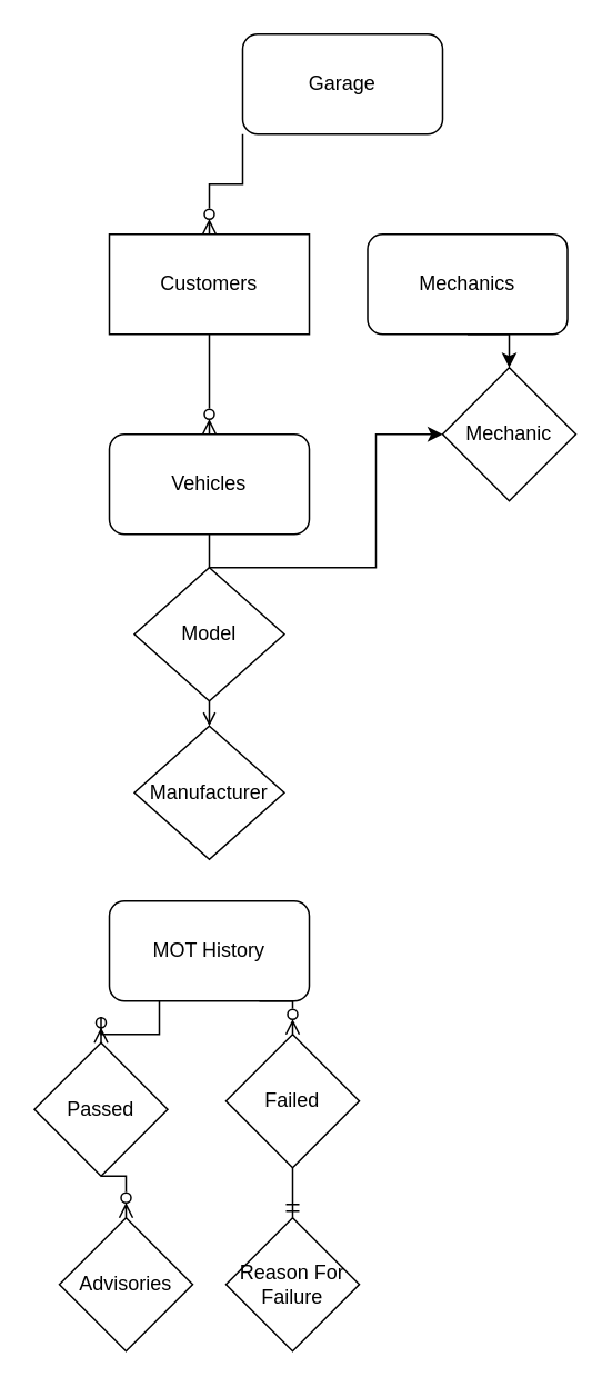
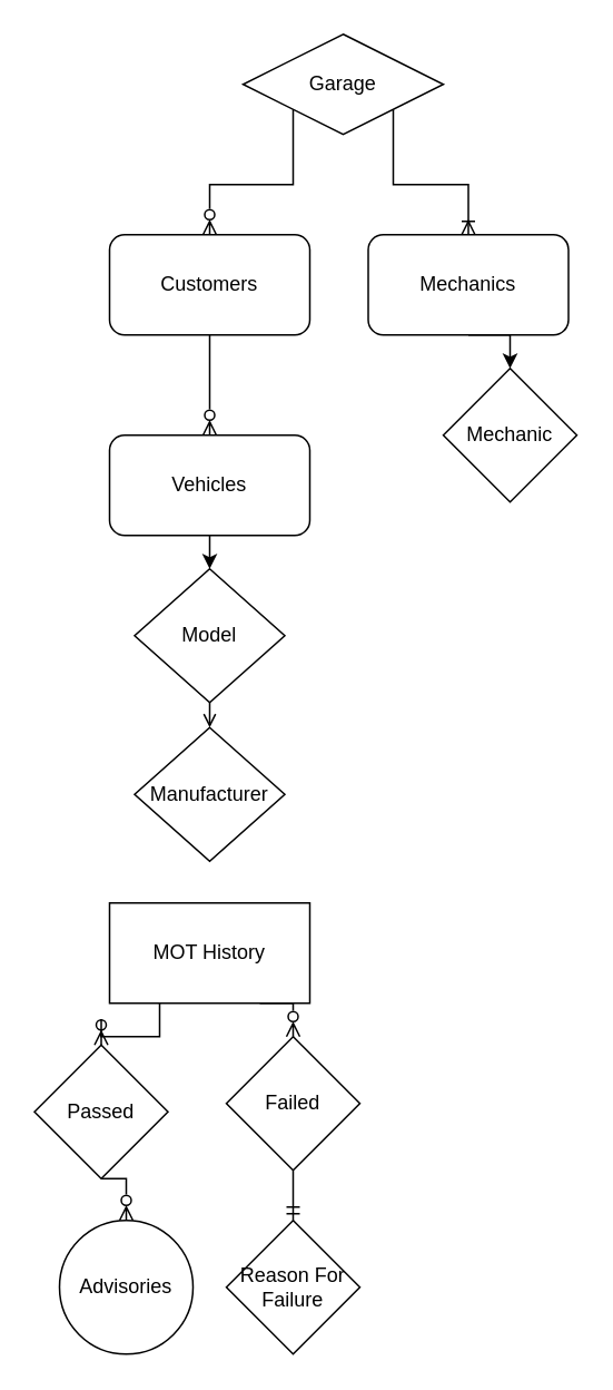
- <mxCell id="8" value="Garage" style="rounded=1;whiteSpace=wrap;html=1;" vertex="1" parent="1"><mxGeometry x="145" y="20" width="120" height="60" as="geometry" /></mxCell>
+ <mxCell id="8" value="Garage" style="rhombus;whiteSpace=wrap;html=1;" vertex="1" parent="1"><mxGeometry x="145" y="20" width="120" height="60" as="geometry" /></mxCell>
+ <mxCell id="7" style="edgeStyle=orthogonalEdgeStyle;rounded=0;orthogonalLoop=1;jettySize=auto;html=1;exitX=1;exitY=1;exitDx=0;exitDy=0;entryX=0.5;entryY=0;entryDx=0;entryDy=0;endArrow=ERoneToMany;endFill=0;" edge="1" parent="1" source="8" target="10"><mxGeometry relative="1" as="geometry" /></mxCell>
- <mxCell id="3" value="Customers" style="whiteSpace=wrap;html=1;rounded=0;" vertex="1" parent="1"><mxGeometry x="65" y="140" width="120" height="60" as="geometry" /></mxCell>
+ <mxCell id="3" value="Customers" style="rounded=1;whiteSpace=wrap;html=1;" vertex="1" parent="1"><mxGeometry x="65" y="140" width="120" height="60" as="geometry" /></mxCell>
- <mxCell id="4" style="edgeStyle=orthogonalEdgeStyle;rounded=0;orthogonalLoop=1;jettySize=auto;html=1;exitX=0.5;exitY=1;exitDx=0;exitDy=0;" edge="1" parent="1" source="5" target="17"><mxGeometry relative="1" as="geometry" /></mxCell>
+ <mxCell id="4" style="edgeStyle=orthogonalEdgeStyle;rounded=0;orthogonalLoop=1;jettySize=auto;html=1;exitX=0.5;exitY=1;exitDx=0;exitDy=0;entryX=0.5;entryY=0;entryDx=0;entryDy=0;" edge="1" parent="1" source="5" target="16"><mxGeometry relative="1" as="geometry" /></mxCell>
- <mxCell id="13" value="MOT History" style="rounded=1;whiteSpace=wrap;html=1;" vertex="1" parent="1"><mxGeometry x="65" y="540" width="120" height="60" as="geometry" /></mxCell>
+ <mxCell id="13" value="MOT History" style="whiteSpace=wrap;html=1;rounded=0;" vertex="1" parent="1"><mxGeometry x="65" y="540" width="120" height="60" as="geometry" /></mxCell>
- <mxCell id="23" value="Advisories" style="rhombus;whiteSpace=wrap;html=1;" vertex="1" parent="1"><mxGeometry x="35" y="730" width="80" height="80" as="geometry" /></mxCell>
+ <mxCell id="23" value="Advisories" style="ellipse;whiteSpace=wrap;html=1;" vertex="1" parent="1"><mxGeometry x="35" y="730" width="80" height="80" as="geometry" /></mxCell>
